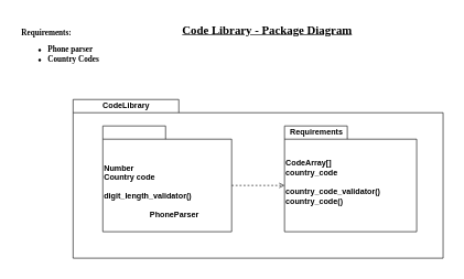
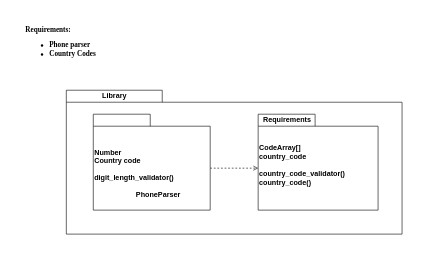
- <mxCell id="4" value="&lt;h2&gt;Code Library - Package Diagram&lt;/h2&gt;" style="text;html=1;strokeColor=none;fillColor=none;align=center;verticalAlign=middle;whiteSpace=wrap;rounded=0;fontFamily=Coming Soon;fontSource=https%3A%2F%2Ffonts.googleapis.com%2Fcss%3Ffamily%3DComing%2BSoon;fontStyle=5" parent="1" vertex="1"><mxGeometry x="256" y="30" width="296" height="30" as="geometry" /></mxCell>
- <mxCell id="3" value="Requirements:&lt;br&gt;&lt;ul&gt;&lt;li&gt;Phone parser&lt;/li&gt;&lt;li&gt;Country Codes&lt;/li&gt;&lt;/ul&gt;" style="text;html=1;strokeColor=none;fillColor=none;align=left;verticalAlign=middle;whiteSpace=wrap;rounded=0;fontFamily=Coming Soon;fontSource=https%3A%2F%2Ffonts.googleapis.com%2Fcss%3Ffamily%3DComing%2BSoon;fontStyle=1" parent="1" vertex="1"><mxGeometry x="30" y="30" width="160" height="90" as="geometry" /></mxCell>
+ <mxCell id="3" value="Requirements:&lt;br&gt;&lt;ul&gt;&lt;li&gt;Phone parser&lt;/li&gt;&lt;li&gt;Country Codes&lt;/li&gt;&lt;/ul&gt;" style="text;html=1;strokeColor=none;fillColor=none;align=left;verticalAlign=middle;whiteSpace=wrap;rounded=0;fontFamily=Coming Soon;fontSource=https%3A%2F%2Ffonts.googleapis.com%2Fcss%3Ffamily%3DComing%2BSoon;fontStyle=1" parent="1" vertex="1"><mxGeometry x="40" y="30" width="160" height="90" as="geometry" /></mxCell>
- <mxCell id="6" value="CodeLibrary" style="text;align=center;fontStyle=1;verticalAlign=middle;spacingLeft=3;spacingRight=3;strokeColor=none;rotatable=0;points=[[0,0.5],[1,0.5]];portConstraint=eastwest;html=1;" parent="1" vertex="1"><mxGeometry x="110" y="150" width="160" height="20" as="geometry" /></mxCell>
+ <mxCell id="6" value="Library" style="text;align=center;fontStyle=1;verticalAlign=middle;spacingLeft=3;spacingRight=3;strokeColor=none;rotatable=0;points=[[0,0.5],[1,0.5]];portConstraint=eastwest;html=1;" parent="1" vertex="1"><mxGeometry x="110" y="150" width="160" height="20" as="geometry" /></mxCell>
